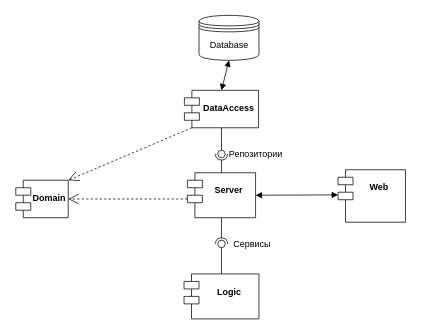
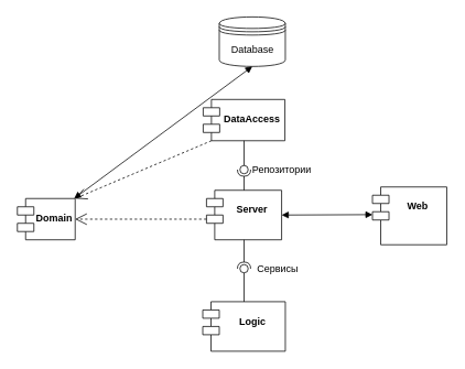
- <mxCell id="19" value="" style="endArrow=block;startArrow=block;endFill=1;startFill=1;html=1;rounded=0;exitX=0.5;exitY=1;exitDx=0;exitDy=0;entryX=0.5;entryY=0;entryDx=0;entryDy=0;" parent="1" source="7" target="5" edge="1"><mxGeometry width="160" relative="1" as="geometry"><mxPoint x="360" y="90" as="sourcePoint" /><mxPoint x="520" y="90" as="targetPoint" /></mxGeometry></mxCell>
+ <mxCell id="19" value="" style="endArrow=block;startArrow=block;endFill=1;startFill=1;html=1;rounded=0;exitX=0.5;exitY=1;exitDx=0;exitDy=0;" parent="1" source="7" target="2" edge="1"><mxGeometry width="160" relative="1" as="geometry"><mxPoint x="360" y="90" as="sourcePoint" /><mxPoint x="520" y="90" as="targetPoint" /></mxGeometry></mxCell>
